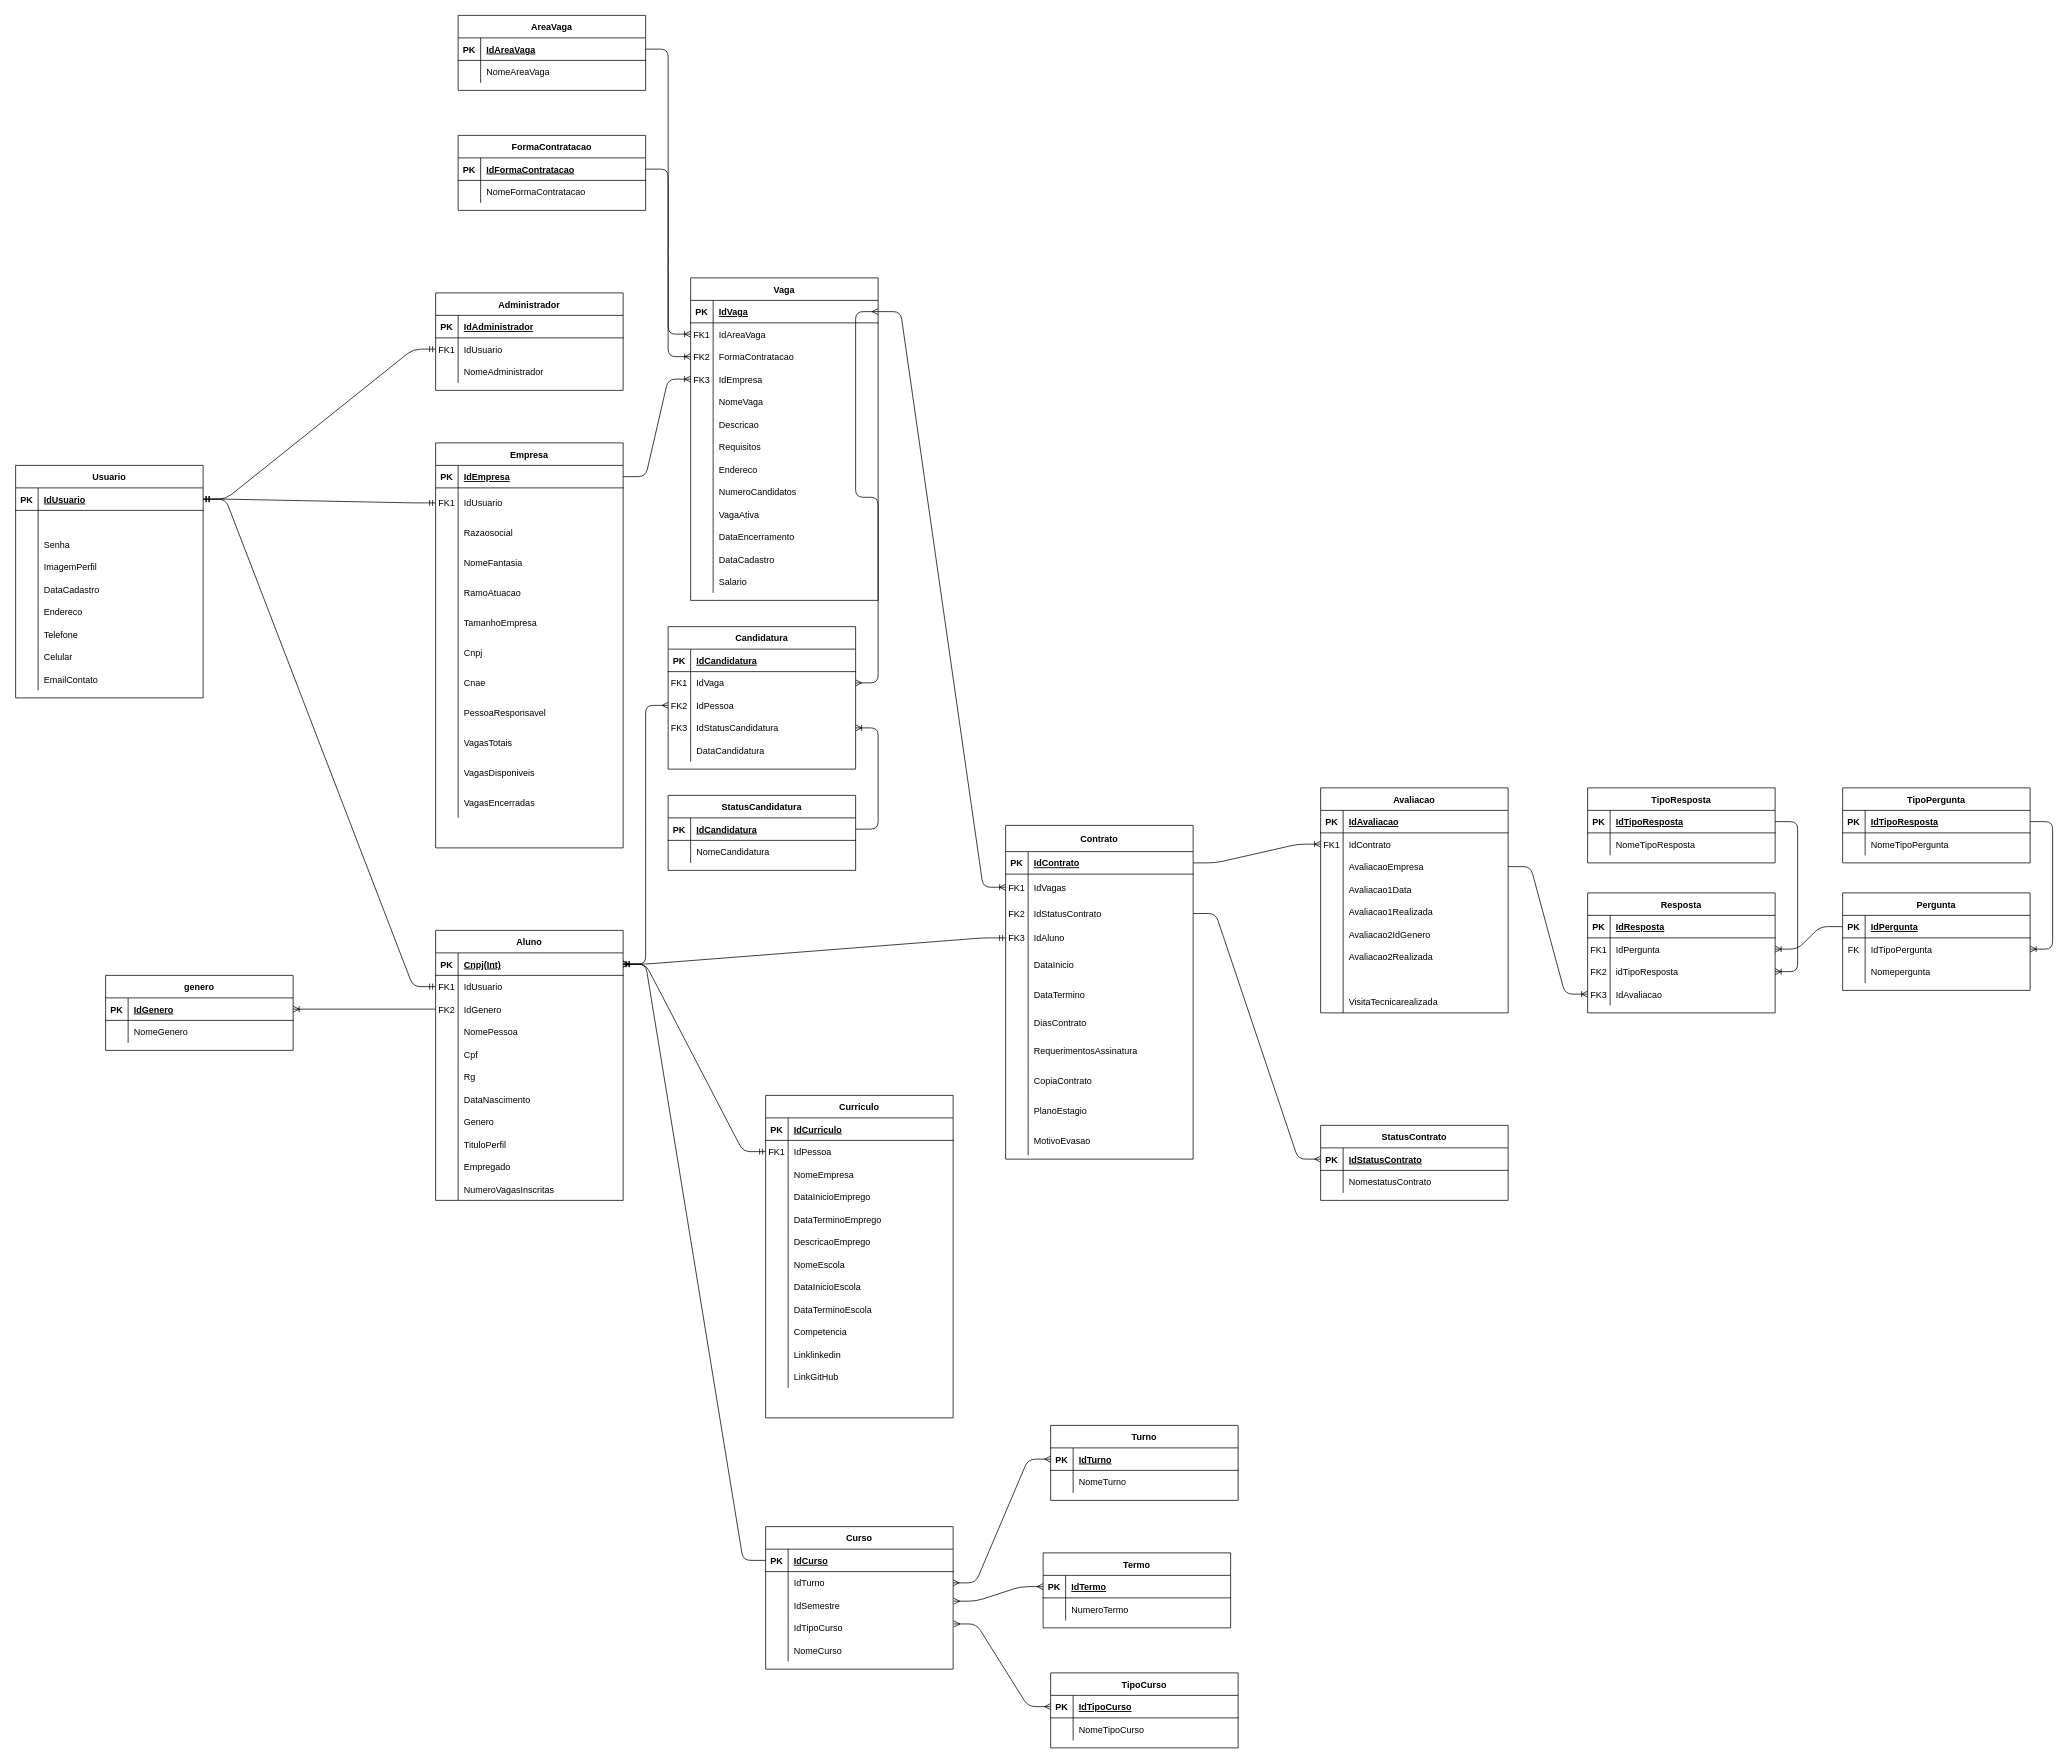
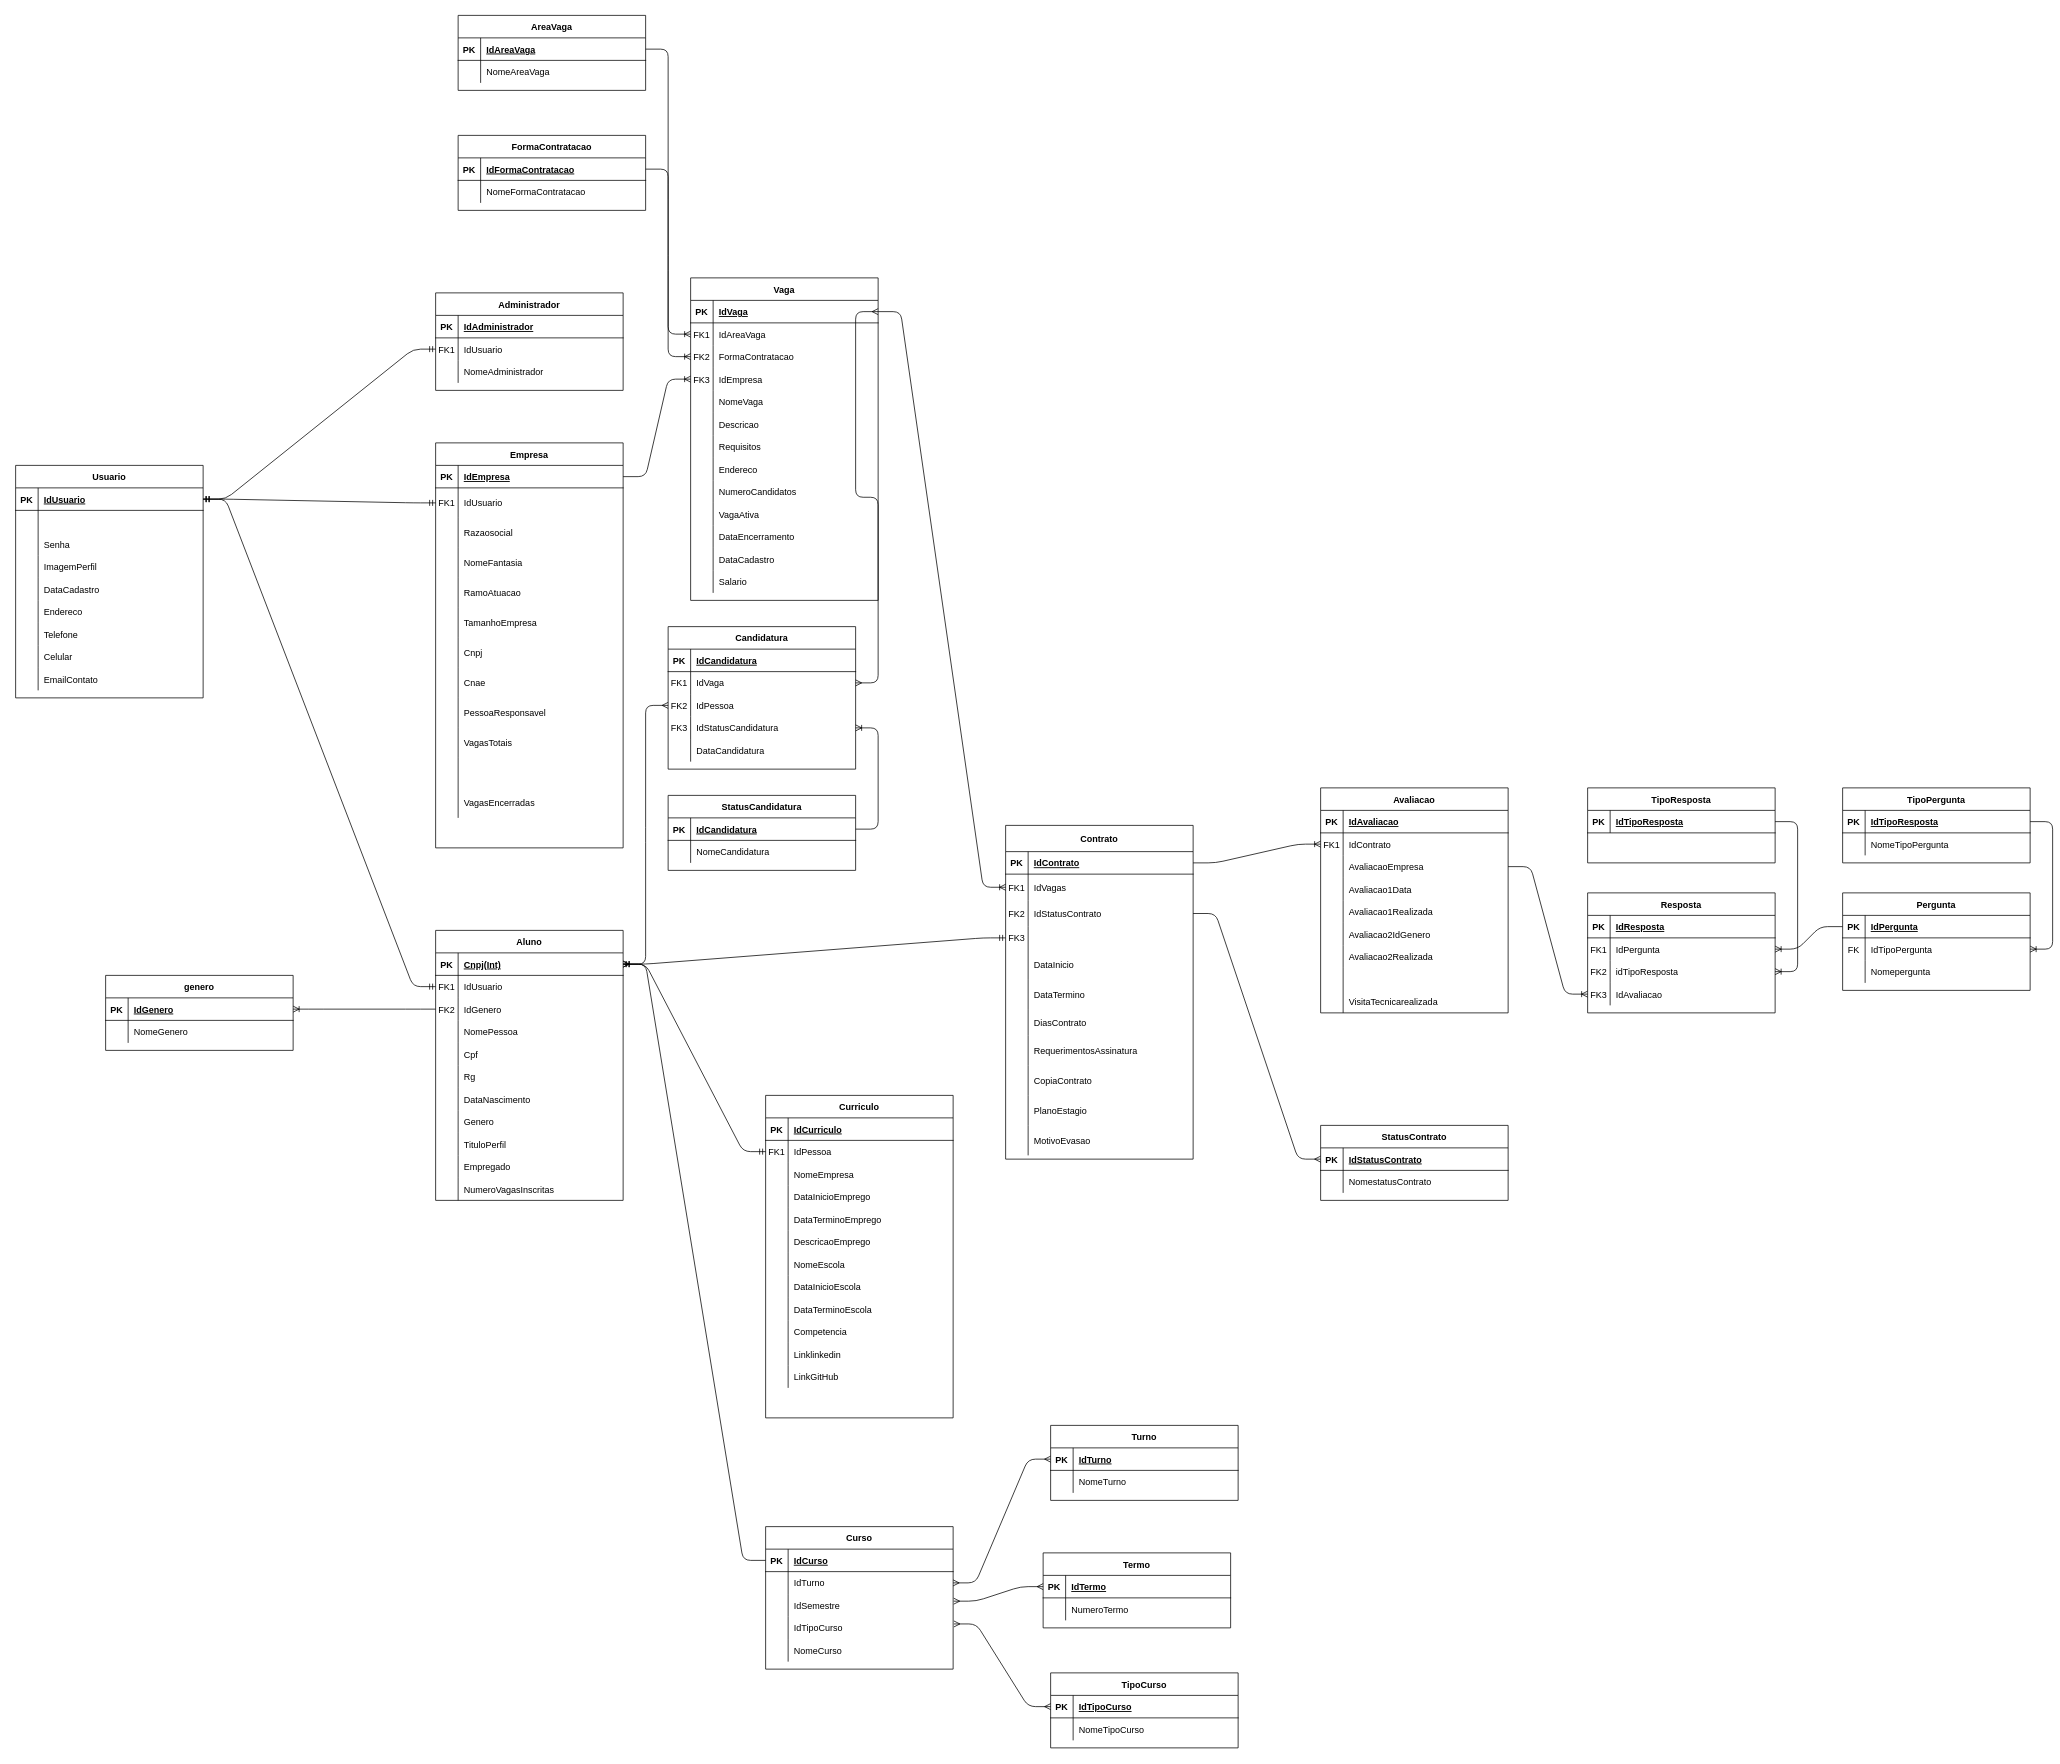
- <mxCell id="55" value="VagasDisponiveis" style="shape=partialRectangle;overflow=hidden;connectable=0;fillColor=none;top=0;left=0;bottom=0;right=0;align=left;spacingLeft=6;" parent="53" vertex="1"><mxGeometry x="30" width="220" height="40" as="geometry" /></mxCell>
- <mxCell id="385" value="NomeTipoResposta" style="shape=partialRectangle;overflow=hidden;connectable=0;fillColor=none;top=0;left=0;bottom=0;right=0;align=left;spacingLeft=6;" parent="383" vertex="1"><mxGeometry x="30" width="220" height="30" as="geometry" /></mxCell>
- <mxCell id="232" value="IdAluno" style="shape=partialRectangle;overflow=hidden;connectable=0;fillColor=none;top=0;left=0;bottom=0;right=0;align=left;spacingLeft=6;" parent="230" vertex="1"><mxGeometry x="30" width="220" height="30" as="geometry" /></mxCell>
